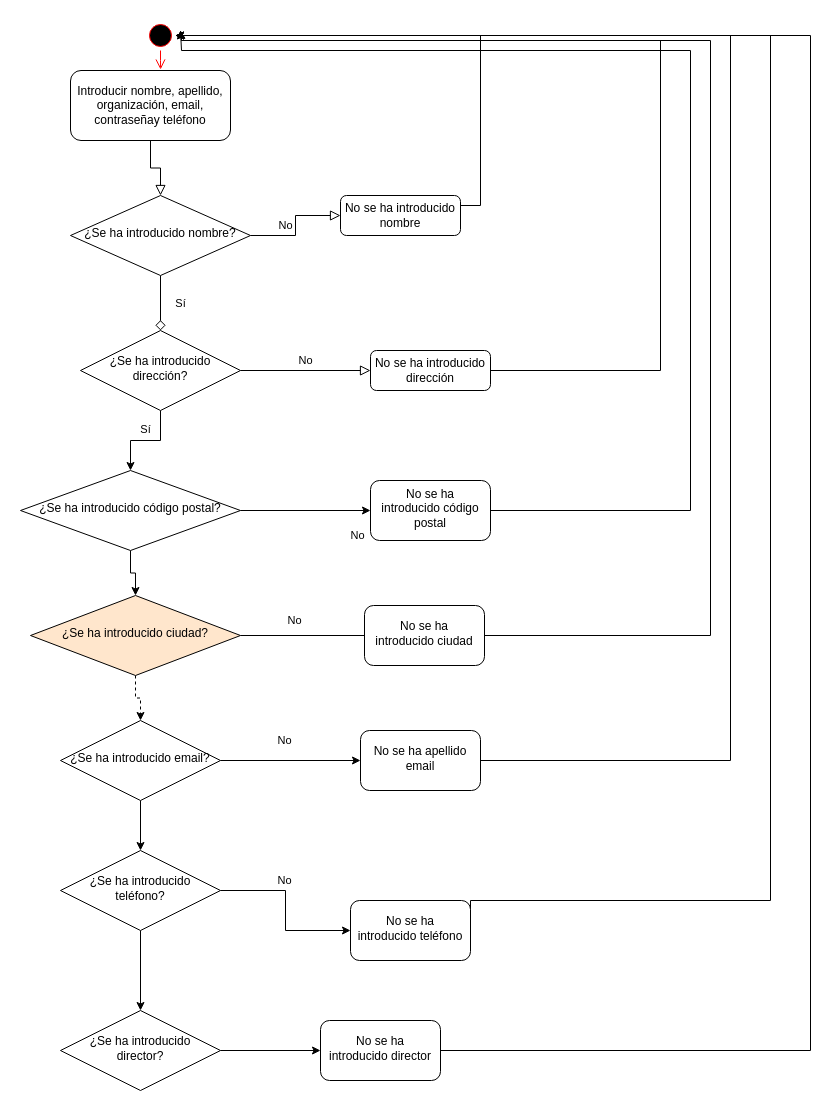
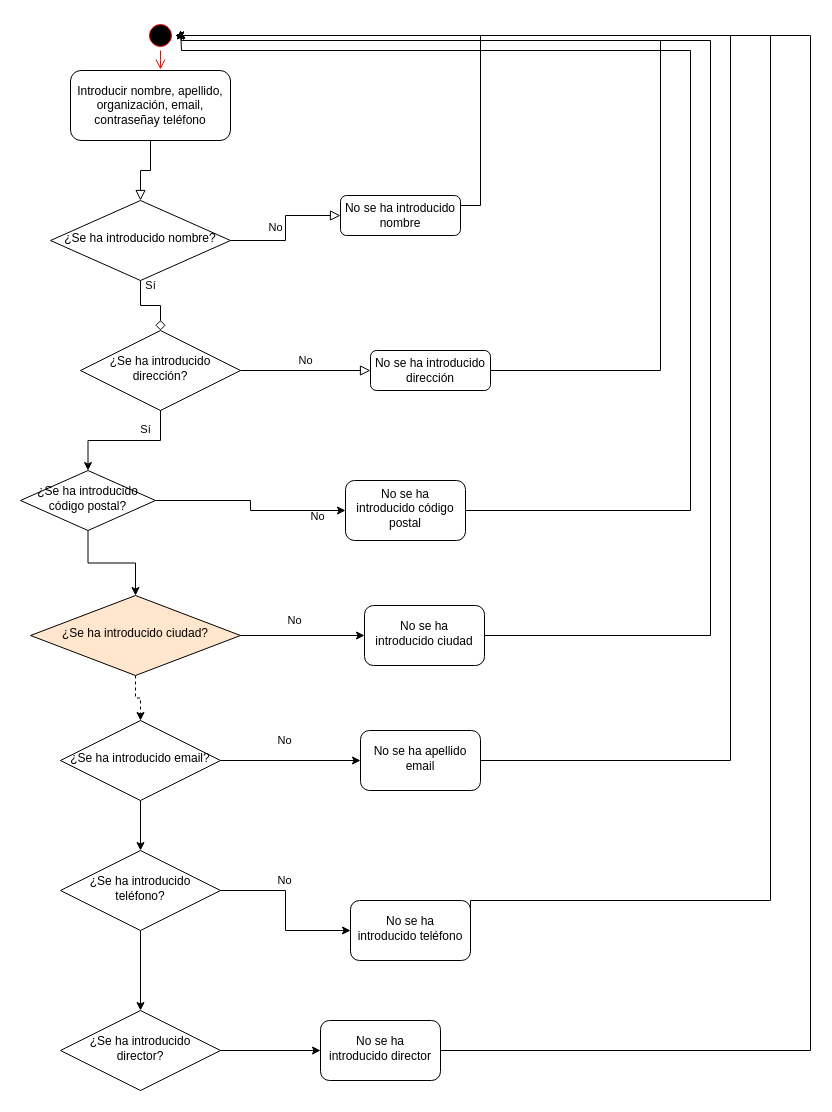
- <mxCell id="14" value="¿Se ha introducido nombre?" style="rhombus;whiteSpace=wrap;html=1;shadow=0;fontFamily=Helvetica;fontSize=12;align=center;strokeWidth=1;spacing=6;spacingTop=-4;" parent="1" vertex="1"><mxGeometry x="70" y="195" width="180" height="80" as="geometry" /></mxCell>
+ <mxCell id="14" value="¿Se ha introducido nombre?" style="rhombus;whiteSpace=wrap;html=1;shadow=0;fontFamily=Helvetica;fontSize=12;align=center;strokeWidth=1;spacing=6;spacingTop=-4;" parent="1" vertex="1"><mxGeometry x="50" y="200" width="180" height="80" as="geometry" /></mxCell>
- <mxCell id="17" value="¿Se ha introducido código postal?" style="rhombus;whiteSpace=wrap;html=1;shadow=0;fontFamily=Helvetica;fontSize=12;align=center;strokeWidth=1;spacing=6;spacingTop=-4;" vertex="1" parent="1"><mxGeometry x="20" y="470" width="220" height="80" as="geometry" /></mxCell>
+ <mxCell id="17" value="¿Se ha introducido código postal?" style="rhombus;whiteSpace=wrap;html=1;shadow=0;fontFamily=Helvetica;fontSize=12;align=center;strokeWidth=1;spacing=6;spacingTop=-4;" vertex="1" parent="1"><mxGeometry x="20" y="470" width="135" height="60" as="geometry" /></mxCell>
- <mxCell id="19" value="No se ha introducido código postal" style="rounded=1;whiteSpace=wrap;html=1;shadow=0;strokeWidth=1;spacing=6;spacingTop=-4;" vertex="1" parent="1"><mxGeometry x="370" y="480" width="120" height="60" as="geometry" /></mxCell>
+ <mxCell id="19" value="No se ha introducido código postal" style="rounded=1;whiteSpace=wrap;html=1;shadow=0;strokeWidth=1;spacing=6;spacingTop=-4;" vertex="1" parent="1"><mxGeometry x="345" y="480" width="120" height="60" as="geometry" /></mxCell>
- <mxCell id="21" value="" style="edgeStyle=orthogonalEdgeStyle;rounded=0;orthogonalLoop=1;jettySize=auto;html=1;endArrow=none;" edge="1" parent="1" source="22" target="29"><mxGeometry relative="1" as="geometry" /></mxCell>
+ <mxCell id="21" value="" style="edgeStyle=orthogonalEdgeStyle;rounded=0;orthogonalLoop=1;jettySize=auto;html=1;" edge="1" parent="1" source="22" target="29"><mxGeometry relative="1" as="geometry" /></mxCell>
